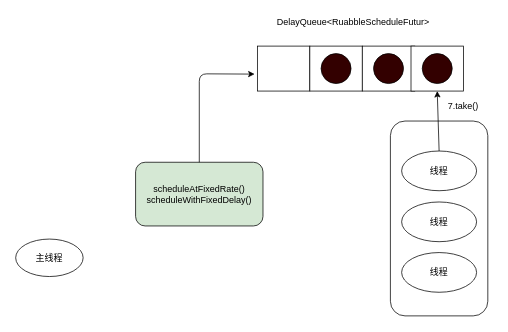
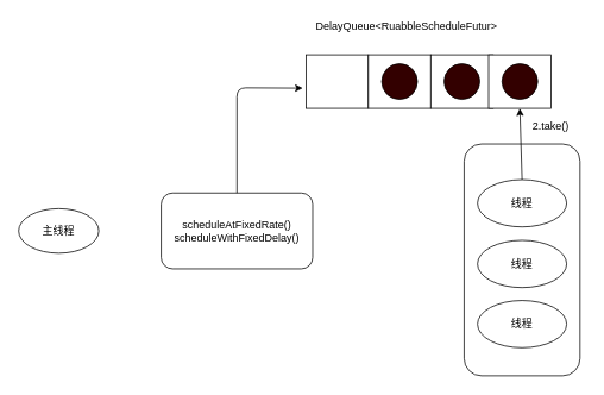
- <mxCell id="18" value="DelayQueue&amp;lt;RuabbleScheduleFutur&amp;gt;" style="text;html=1;resizable=0;points=[];autosize=1;align=left;verticalAlign=top;spacingTop=-4;" vertex="1" parent="1"><mxGeometry x="367" y="20" width="220" height="20" as="geometry" /></mxCell>
+ <mxCell id="18" value="DelayQueue&amp;lt;RuabbleScheduleFutur&amp;gt;" style="text;html=1;resizable=0;points=[];autosize=1;align=left;verticalAlign=top;spacingTop=-4;" vertex="1" parent="1"><mxGeometry x="352" y="20" width="220" height="20" as="geometry" /></mxCell>
- <mxCell id="17" value="7.take()" style="text;html=1;resizable=0;points=[];autosize=1;align=left;verticalAlign=top;spacingTop=-4;" vertex="1" parent="1"><mxGeometry x="595" y="131" width="60" height="20" as="geometry" /></mxCell>
+ <mxCell id="17" value="2.take()" style="text;html=1;resizable=0;points=[];autosize=1;align=left;verticalAlign=top;spacingTop=-4;" vertex="1" parent="1"><mxGeometry x="595" y="131" width="60" height="20" as="geometry" /></mxCell>
- <mxCell id="3" value="scheduleAtFixedRate()&lt;br&gt;scheduleWithFixedDelay()" style="rounded=1;whiteSpace=wrap;html=1;fillColor=#d5e8d4;" vertex="1" parent="1"><mxGeometry x="180" y="216" width="170" height="85" as="geometry" /></mxCell>
+ <mxCell id="3" value="scheduleAtFixedRate()&lt;br&gt;scheduleWithFixedDelay()" style="rounded=1;whiteSpace=wrap;html=1;" vertex="1" parent="1"><mxGeometry x="180" y="216" width="170" height="85" as="geometry" /></mxCell>
- <mxCell id="2" value="主线程" style="ellipse;whiteSpace=wrap;html=1;" vertex="1" parent="1"><mxGeometry x="20" y="318.5" width="90" height="50" as="geometry" /></mxCell>
+ <mxCell id="2" value="主线程" style="ellipse;whiteSpace=wrap;html=1;" vertex="1" parent="1"><mxGeometry x="20" y="233.5" width="90" height="50" as="geometry" /></mxCell>
